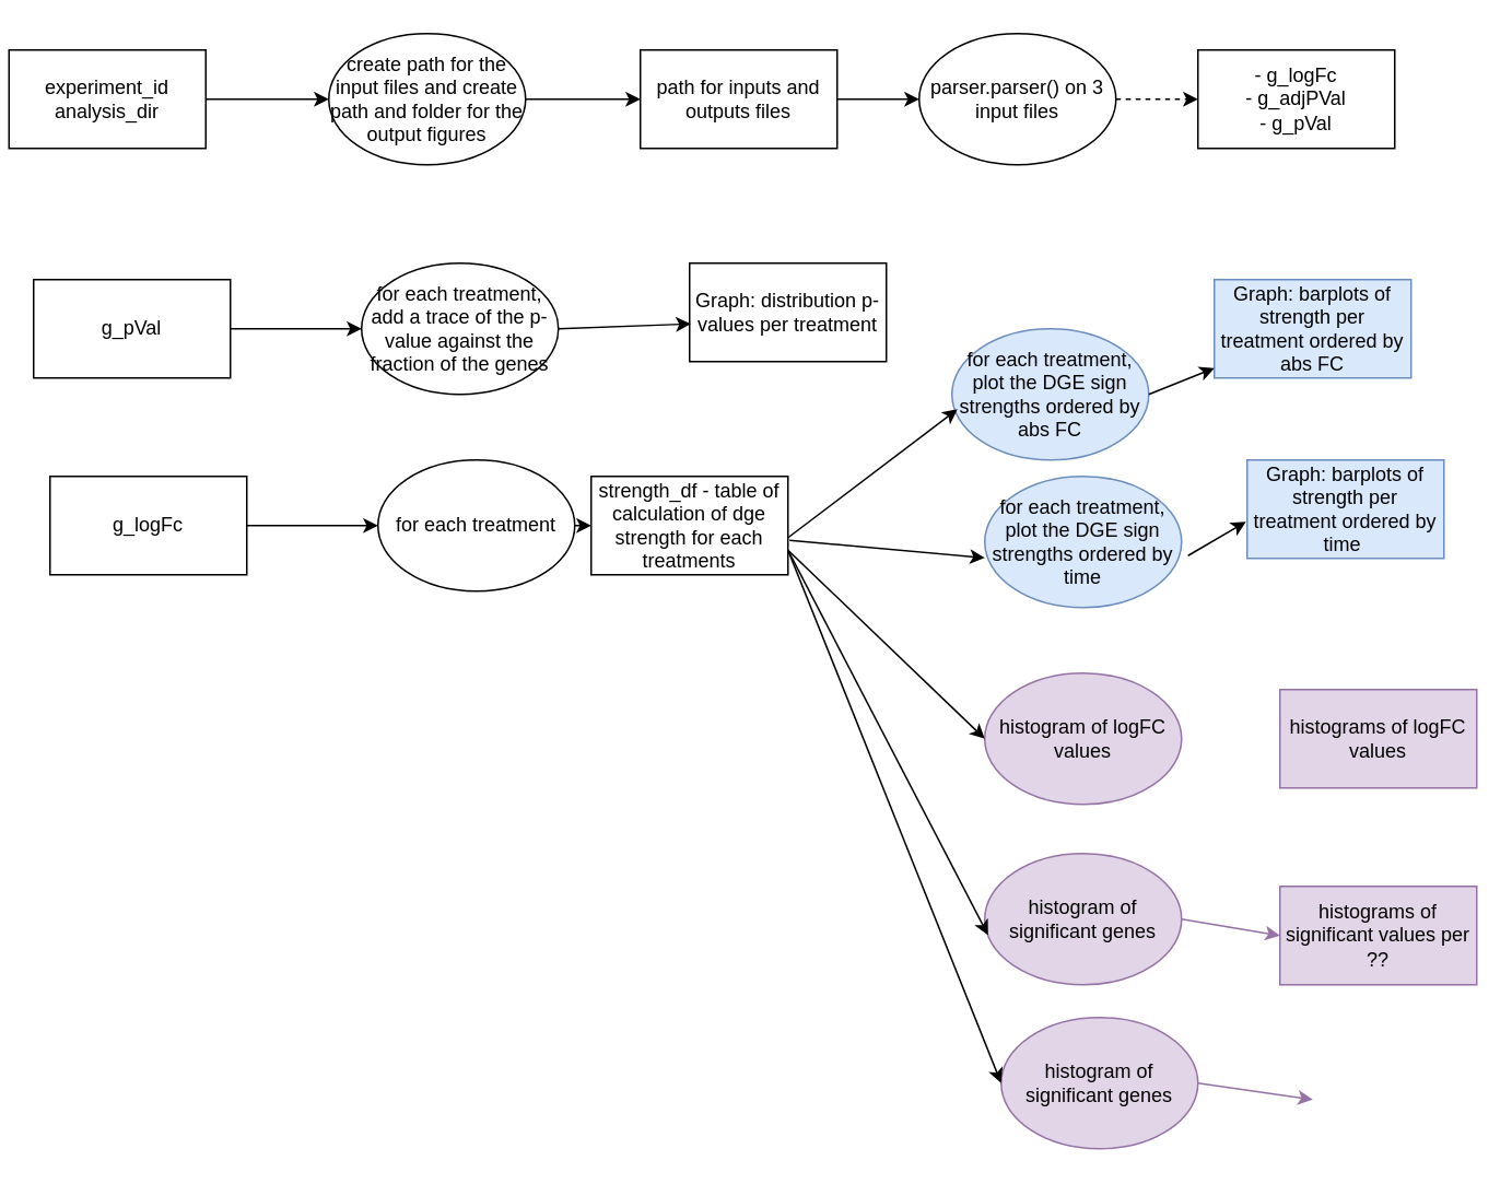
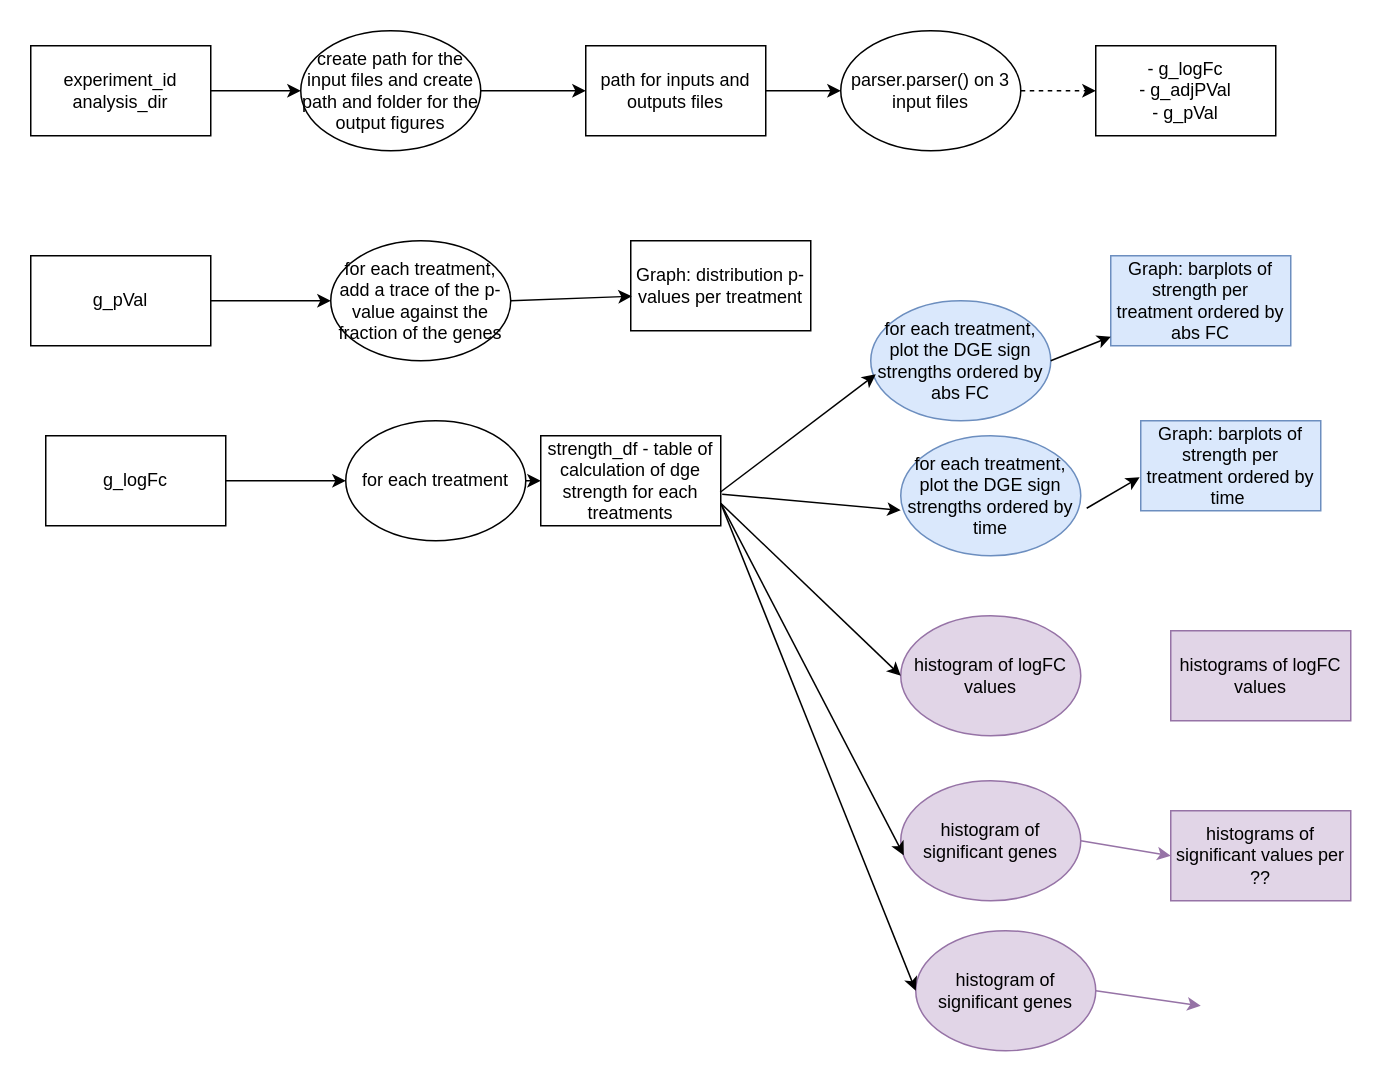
- <mxCell id="2" value="experiment_id&lt;br&gt;analysis_dir" style="rounded=0;whiteSpace=wrap;html=1;" vertex="1" parent="1"><mxGeometry x="5" y="30" width="120" height="60" as="geometry" /></mxCell>
+ <mxCell id="2" value="experiment_id&lt;br&gt;analysis_dir" style="rounded=0;whiteSpace=wrap;html=1;" vertex="1" parent="1"><mxGeometry x="20" y="30" width="120" height="60" as="geometry" /></mxCell>
